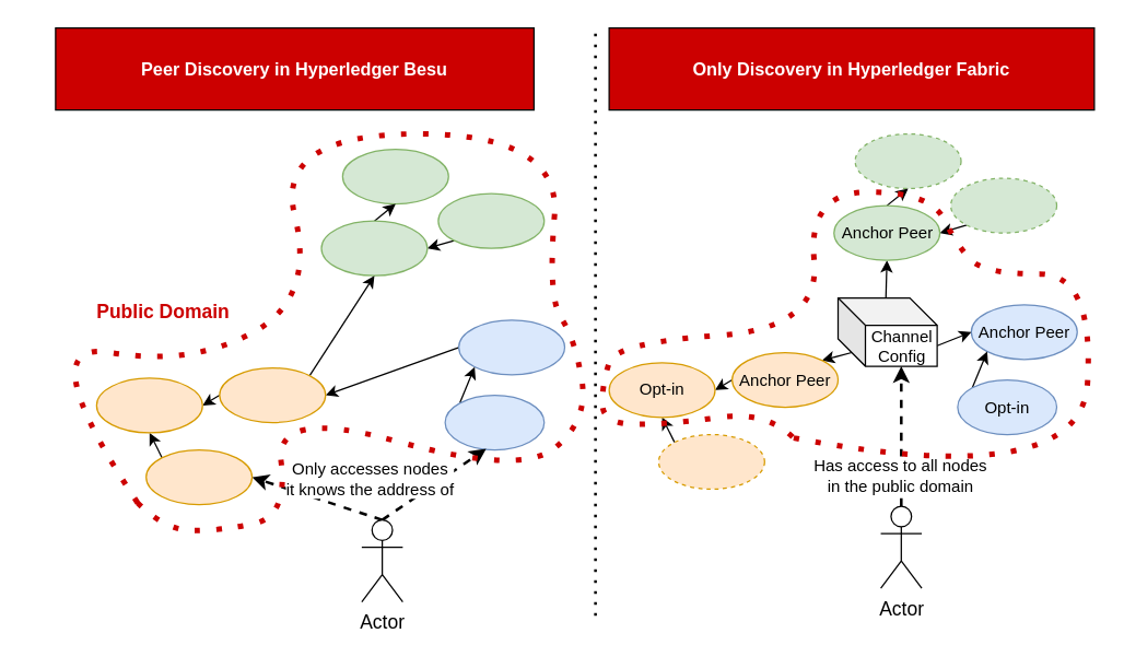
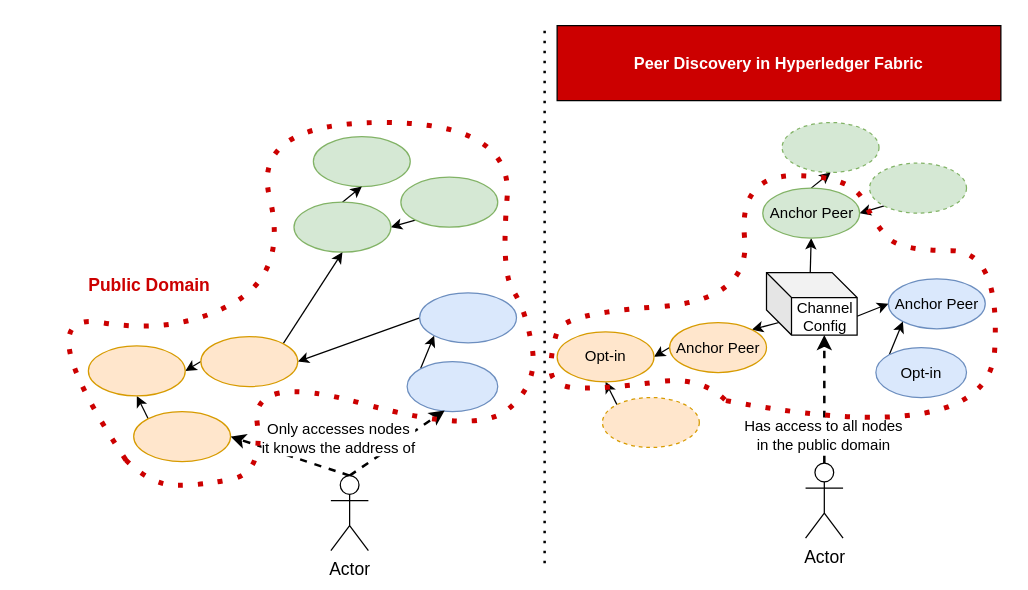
- <mxCell id="4" value="Peer Discovery in Hyperledger Besu" style="rounded=0;whiteSpace=wrap;html=1;fillColor=#CC0000;fontColor=#FFFFFF;fontStyle=1;fontSize=13;" vertex="1" parent="1"><mxGeometry x="40" y="20" width="350" height="60" as="geometry" /></mxCell>
- <mxCell id="15" value="Only Discovery in Hyperledger Fabric" style="rounded=0;whiteSpace=wrap;html=1;fillColor=#CC0000;fontColor=#FFFFFF;fontStyle=1;fontSize=13;" vertex="1" parent="1"><mxGeometry x="445" y="20" width="355" height="60" as="geometry" /></mxCell>
+ <mxCell id="15" value="Peer Discovery in Hyperledger Fabric" style="rounded=0;whiteSpace=wrap;html=1;fillColor=#CC0000;fontColor=#FFFFFF;fontStyle=1;fontSize=13;" vertex="1" parent="1"><mxGeometry x="445" y="20" width="355" height="60" as="geometry" /></mxCell>
